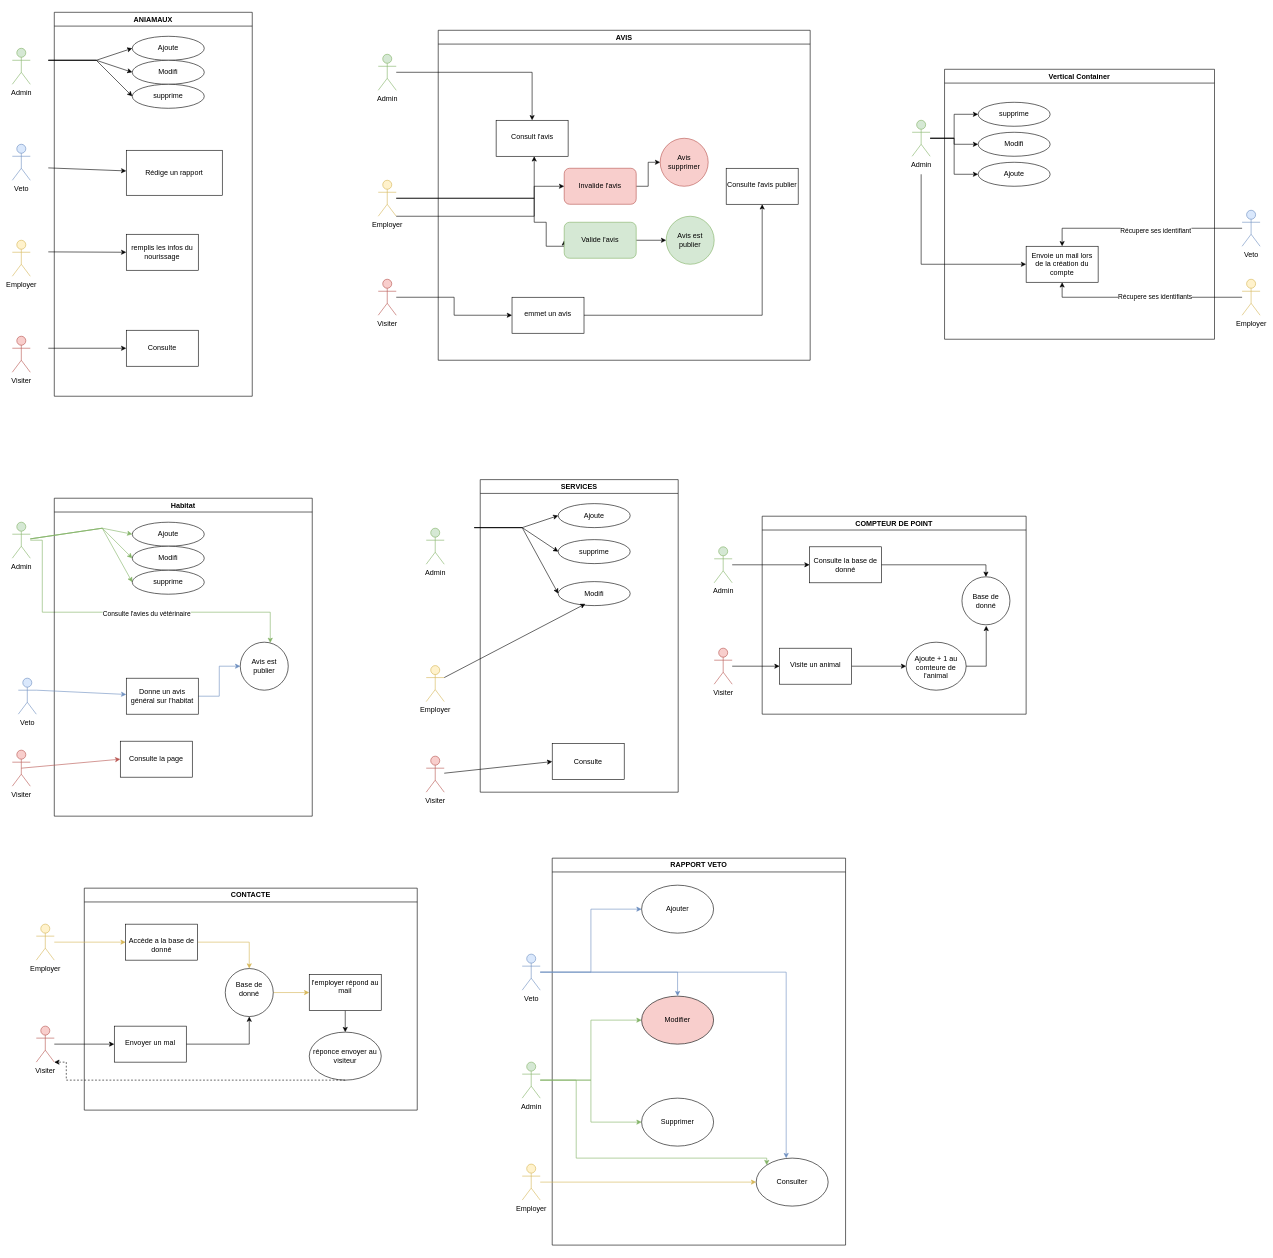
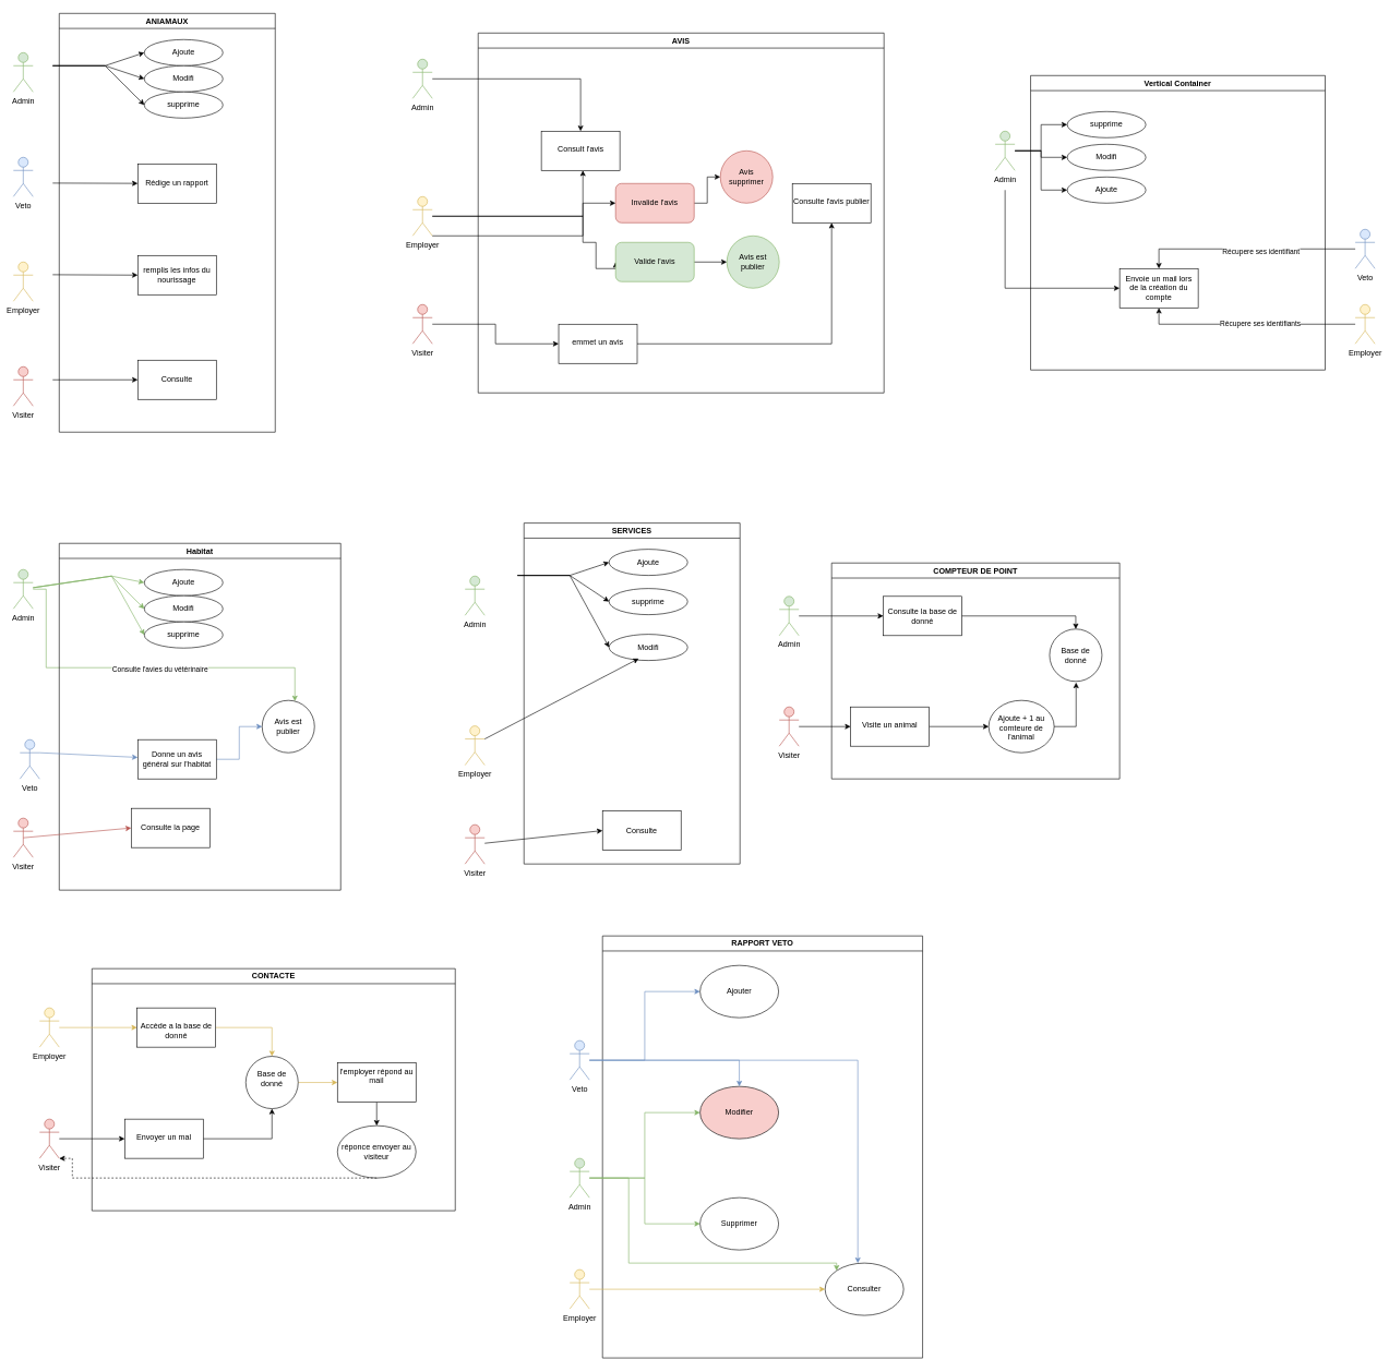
- <mxCell id="9" value="Rédige un rapport" style="rounded=0;whiteSpace=wrap;html=1;" vertex="1" parent="6"><mxGeometry x="120" y="230" width="160" height="75" as="geometry" /></mxCell>
+ <mxCell id="9" value="Rédige un rapport" style="rounded=0;whiteSpace=wrap;html=1;" vertex="1" parent="6"><mxGeometry x="120" y="230" width="120" height="60" as="geometry" /></mxCell>
